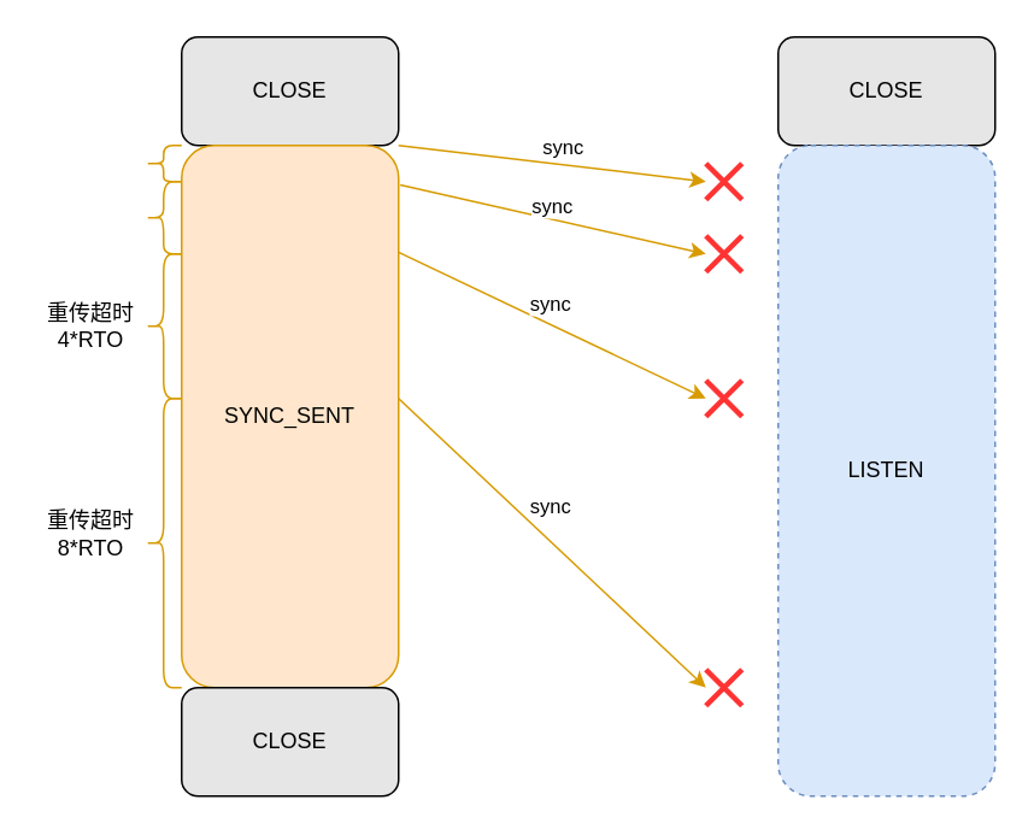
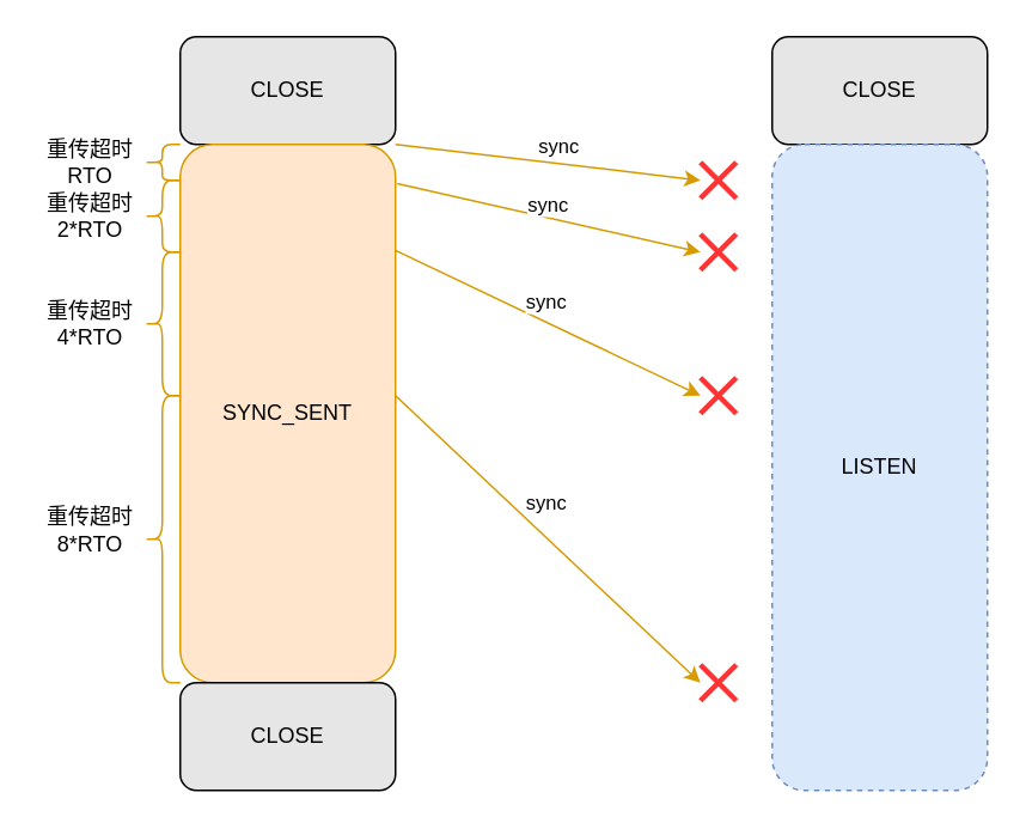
+ <mxCell id="10" value="重传超时RTO" style="text;html=1;strokeColor=none;fillColor=none;align=center;verticalAlign=middle;whiteSpace=wrap;rounded=0;" vertex="1" parent="1"><mxGeometry x="20" y="75" width="60" height="30" as="geometry" /></mxCell>
+ <mxCell id="15" value="重传超时2*RTO" style="text;html=1;strokeColor=none;fillColor=none;align=center;verticalAlign=middle;whiteSpace=wrap;rounded=0;" vertex="1" parent="1"><mxGeometry x="20" y="105" width="60" height="30" as="geometry" /></mxCell>
